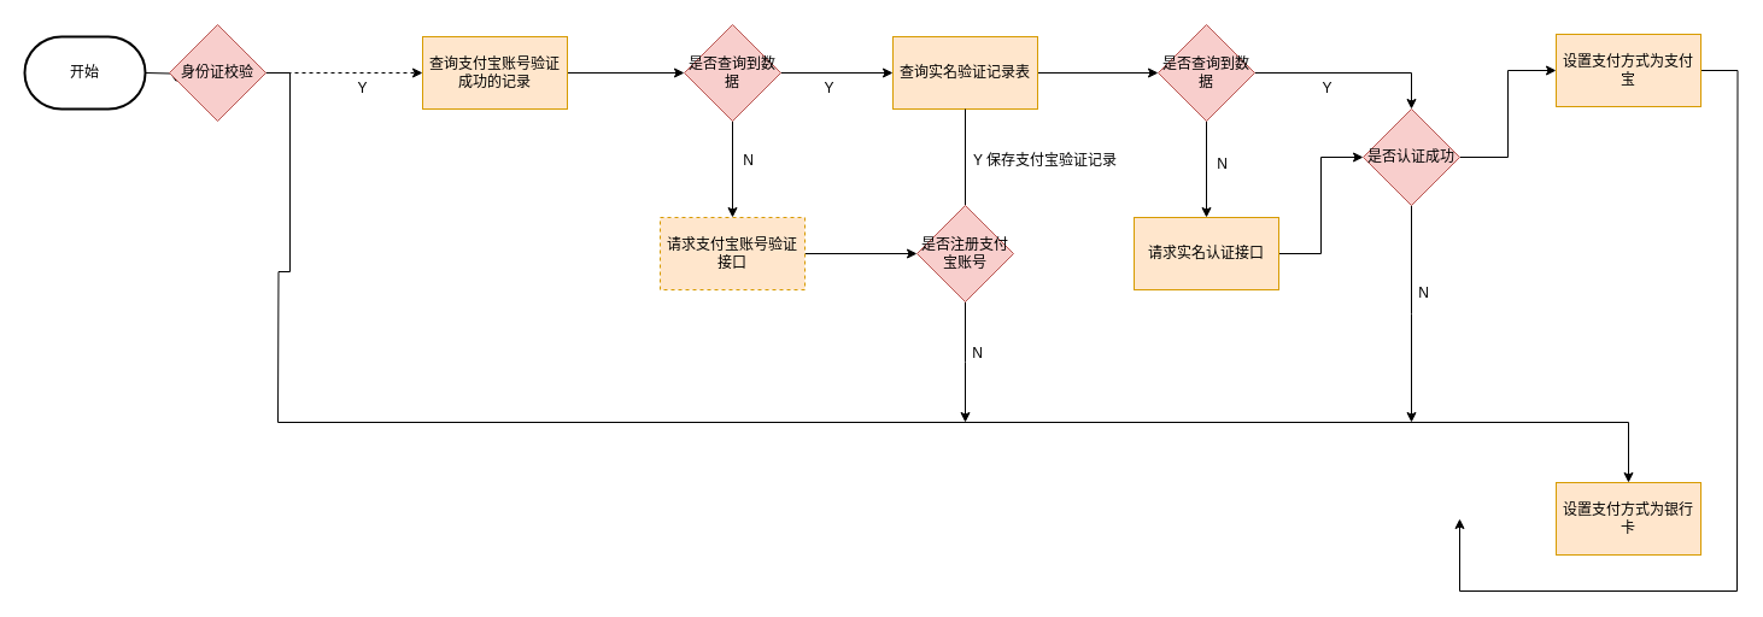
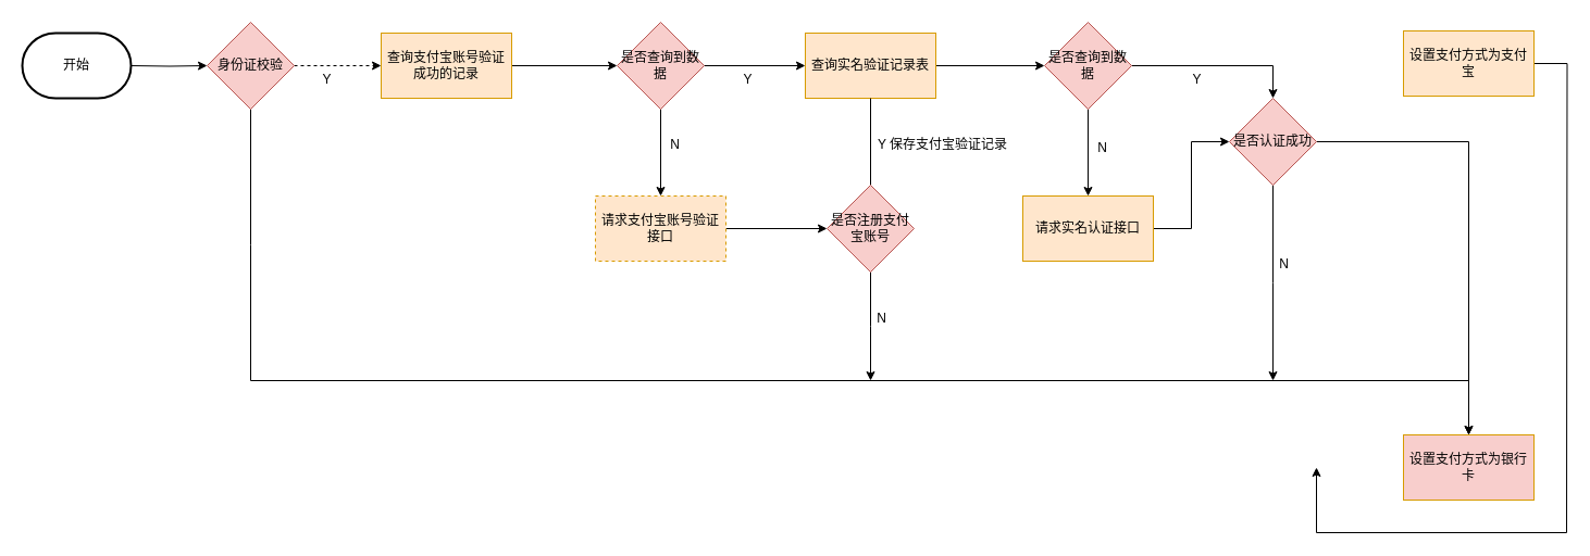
- <mxCell id="5" value="身份证校验" style="rhombus;whiteSpace=wrap;html=1;fillColor=#f8cecc;strokeColor=#b85450;" vertex="1" parent="1"><mxGeometry x="140" y="20" width="80" height="80" as="geometry" /></mxCell>
+ <mxCell id="5" value="身份证校验" style="rhombus;whiteSpace=wrap;html=1;fillColor=#f8cecc;strokeColor=#b85450;" vertex="1" parent="1"><mxGeometry x="190" y="20" width="80" height="80" as="geometry" /></mxCell>
- <mxCell id="25" style="edgeStyle=orthogonalEdgeStyle;rounded=0;orthogonalLoop=1;jettySize=auto;html=1;entryX=0;entryY=0.5;entryDx=0;entryDy=0;" edge="1" parent="1" source="27" target="19"><mxGeometry relative="1" as="geometry" /></mxCell>
+ <mxCell id="25" style="edgeStyle=orthogonalEdgeStyle;rounded=0;orthogonalLoop=1;jettySize=auto;html=1;" edge="1" parent="1" source="27" target="20"><mxGeometry relative="1" as="geometry" /></mxCell>
- <mxCell id="20" value="设置支付方式为银行卡" style="rounded=0;whiteSpace=wrap;html=1;fillColor=#ffe6cc;strokeColor=#d79b00;" vertex="1" parent="1"><mxGeometry x="1290" y="400" width="120" height="60" as="geometry" /></mxCell>
+ <mxCell id="20" value="设置支付方式为银行卡" style="rounded=0;whiteSpace=wrap;html=1;fillColor=#f8cecc;strokeColor=#d79b00;" vertex="1" parent="1"><mxGeometry x="1290" y="400" width="120" height="60" as="geometry" /></mxCell>
